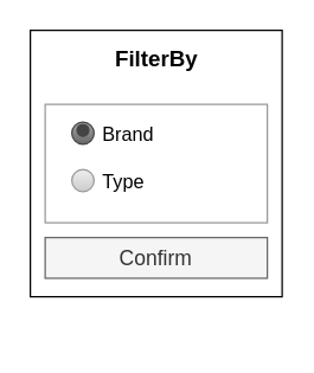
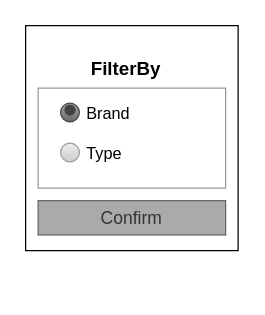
- <mxCell id="4" value="&lt;b&gt;&lt;font style=&quot;font-size: 15px&quot;&gt;FilterBy&lt;/font&gt;&lt;/b&gt;" style="text;html=1;strokeColor=none;fillColor=none;align=center;verticalAlign=middle;whiteSpace=wrap;rounded=0;" parent="2" vertex="1"><mxGeometry x="42.5" y="9" width="85" height="20" as="geometry" /></mxCell>
+ <mxCell id="4" value="&lt;b&gt;&lt;font style=&quot;font-size: 15px&quot;&gt;FilterBy&lt;/font&gt;&lt;/b&gt;" style="text;html=1;strokeColor=none;fillColor=none;align=center;verticalAlign=middle;whiteSpace=wrap;rounded=0;" parent="2" vertex="1"><mxGeometry x="37.5" y="24" width="85" height="20" as="geometry" /></mxCell>
- <mxCell id="10" value="&lt;font style=&quot;font-size: 14px&quot;&gt;Confirm&lt;/font&gt;" style="rounded=0;whiteSpace=wrap;html=1;fillColor=#f5f5f5;strokeColor=#666666;fontColor=#333333;" parent="2" vertex="1"><mxGeometry x="10" y="140" width="150" height="27.5" as="geometry" /></mxCell>
+ <mxCell id="10" value="&lt;font style=&quot;font-size: 14px&quot;&gt;Confirm&lt;/font&gt;" style="rounded=0;whiteSpace=wrap;html=1;fillColor=#aaaaaa;strokeColor=#666666;fontColor=#333333;" parent="2" vertex="1"><mxGeometry x="10" y="140" width="150" height="27.5" as="geometry" /></mxCell>
